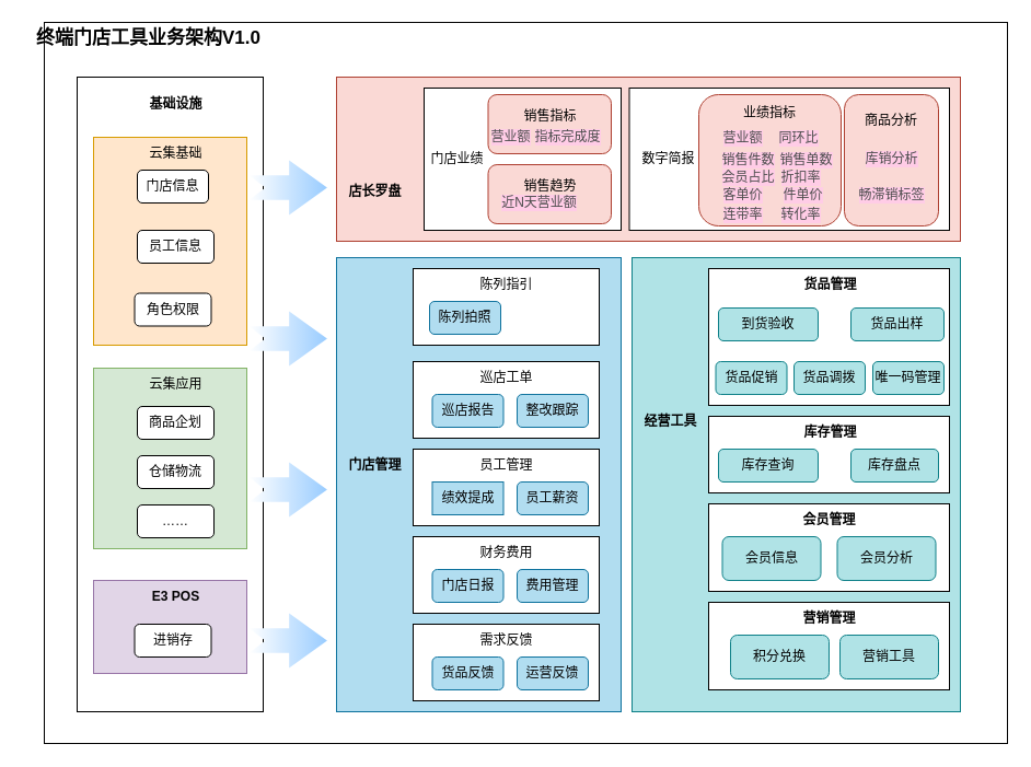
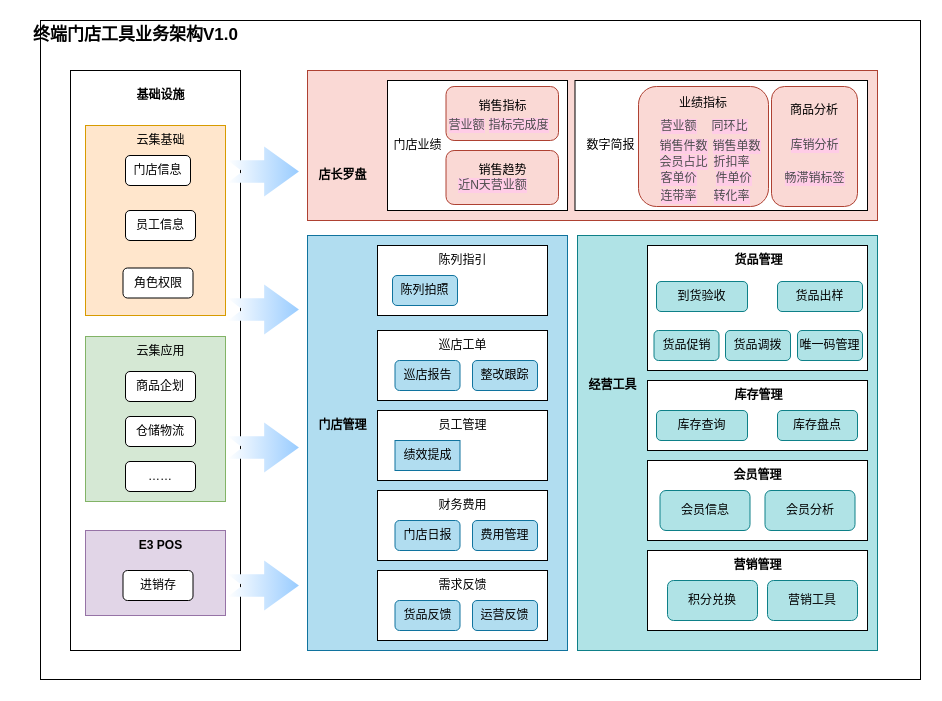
- <mxCell id="23" value="员工薪资" style="rounded=1;whiteSpace=wrap;html=1;fillColor=#b1ddf0;strokeColor=#10739e;" vertex="1" parent="1"><mxGeometry x="472" y="440" width="65" height="30" as="geometry" /></mxCell>
